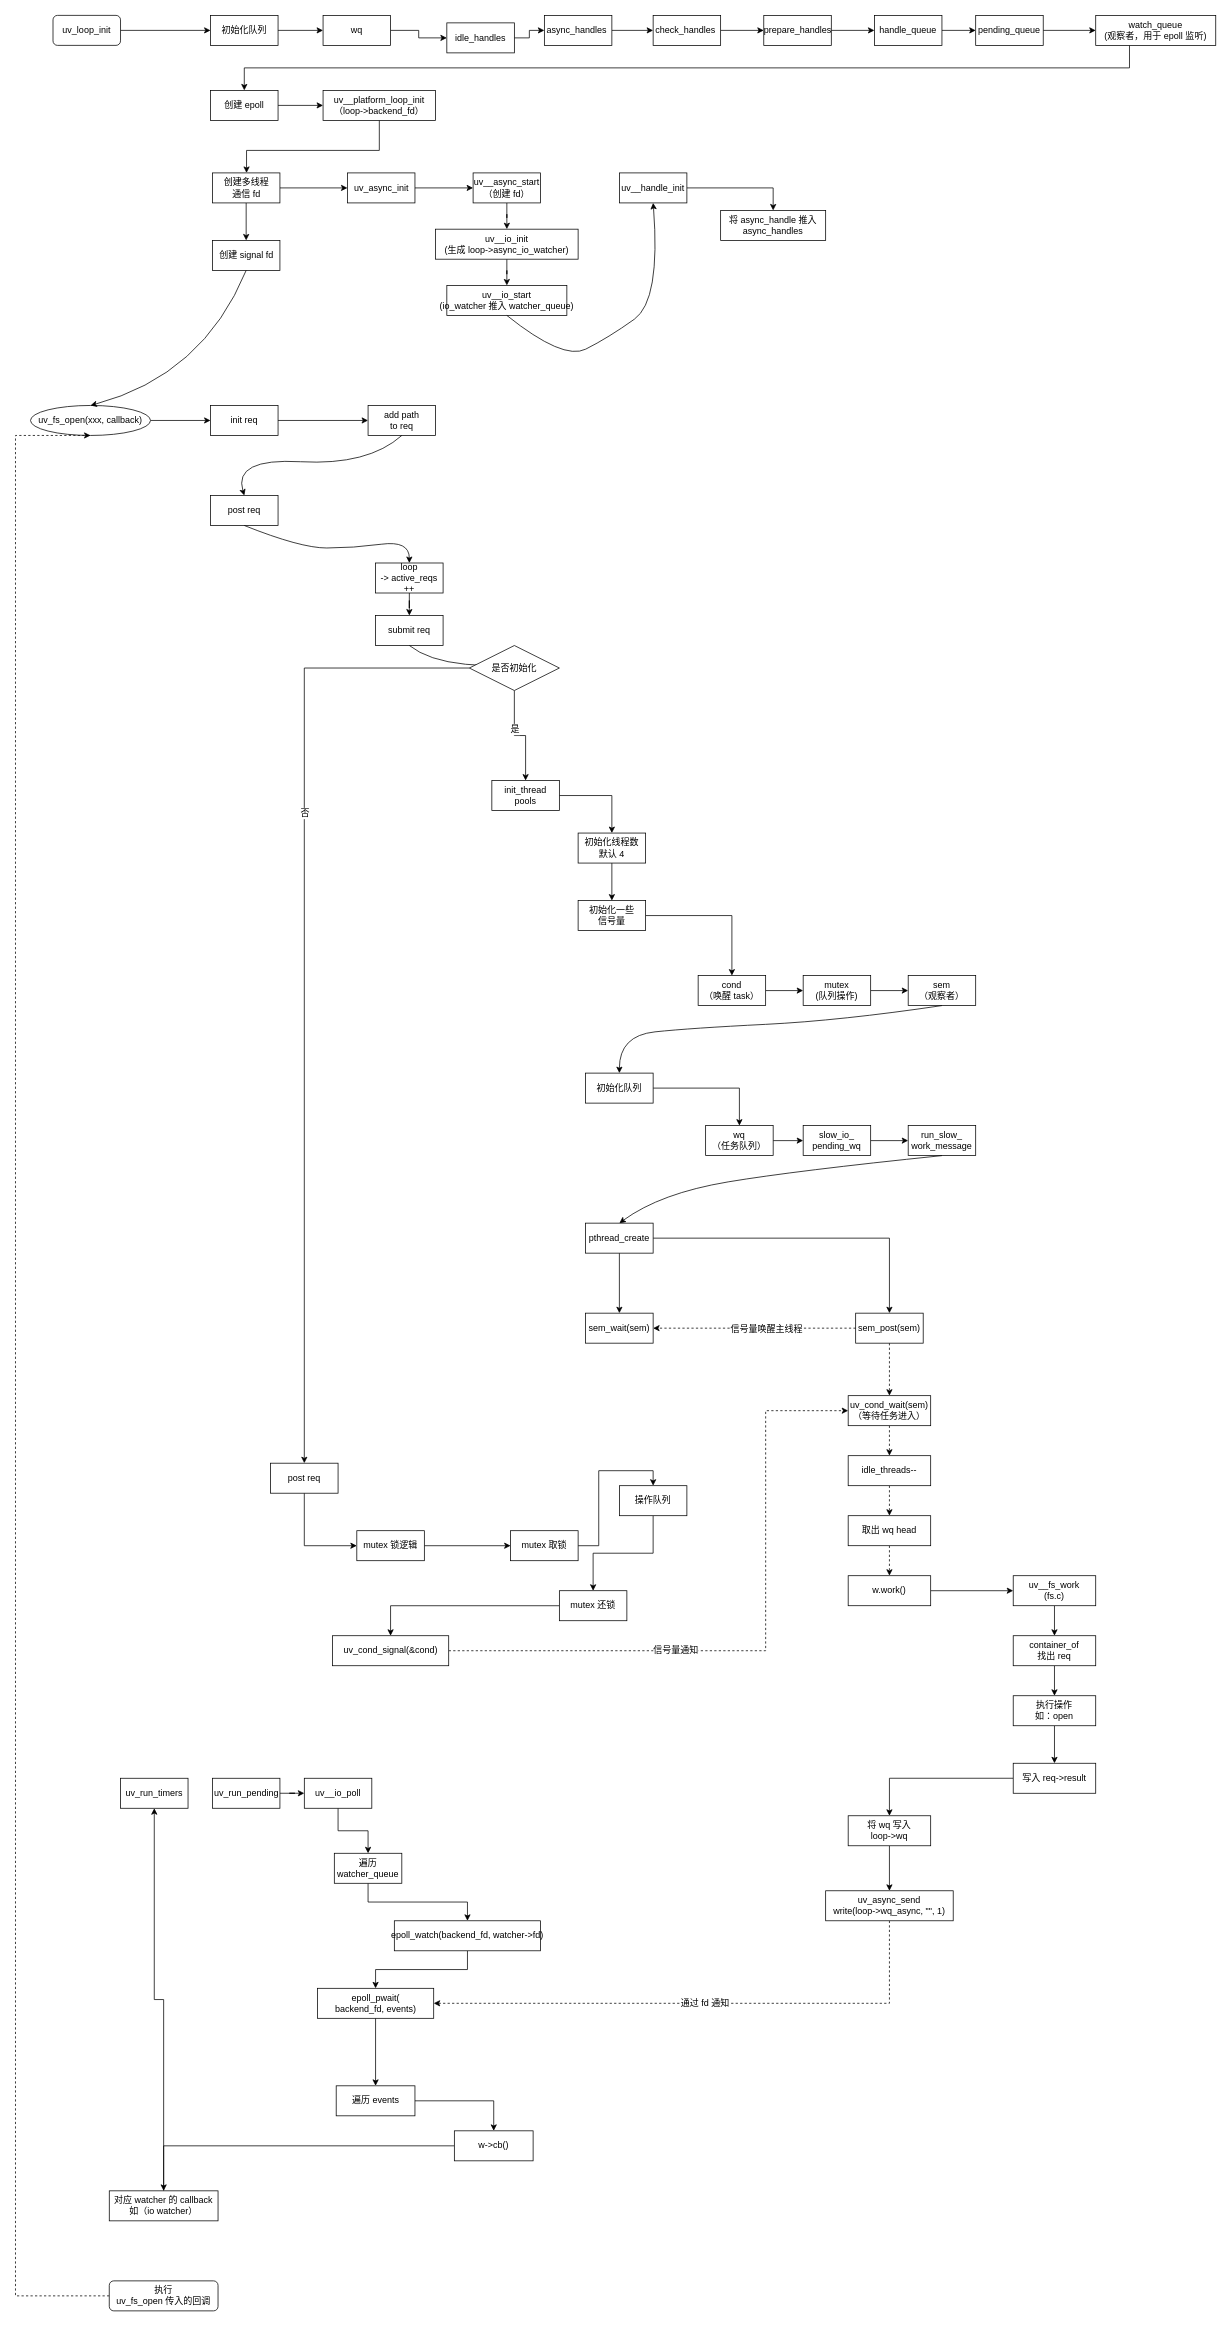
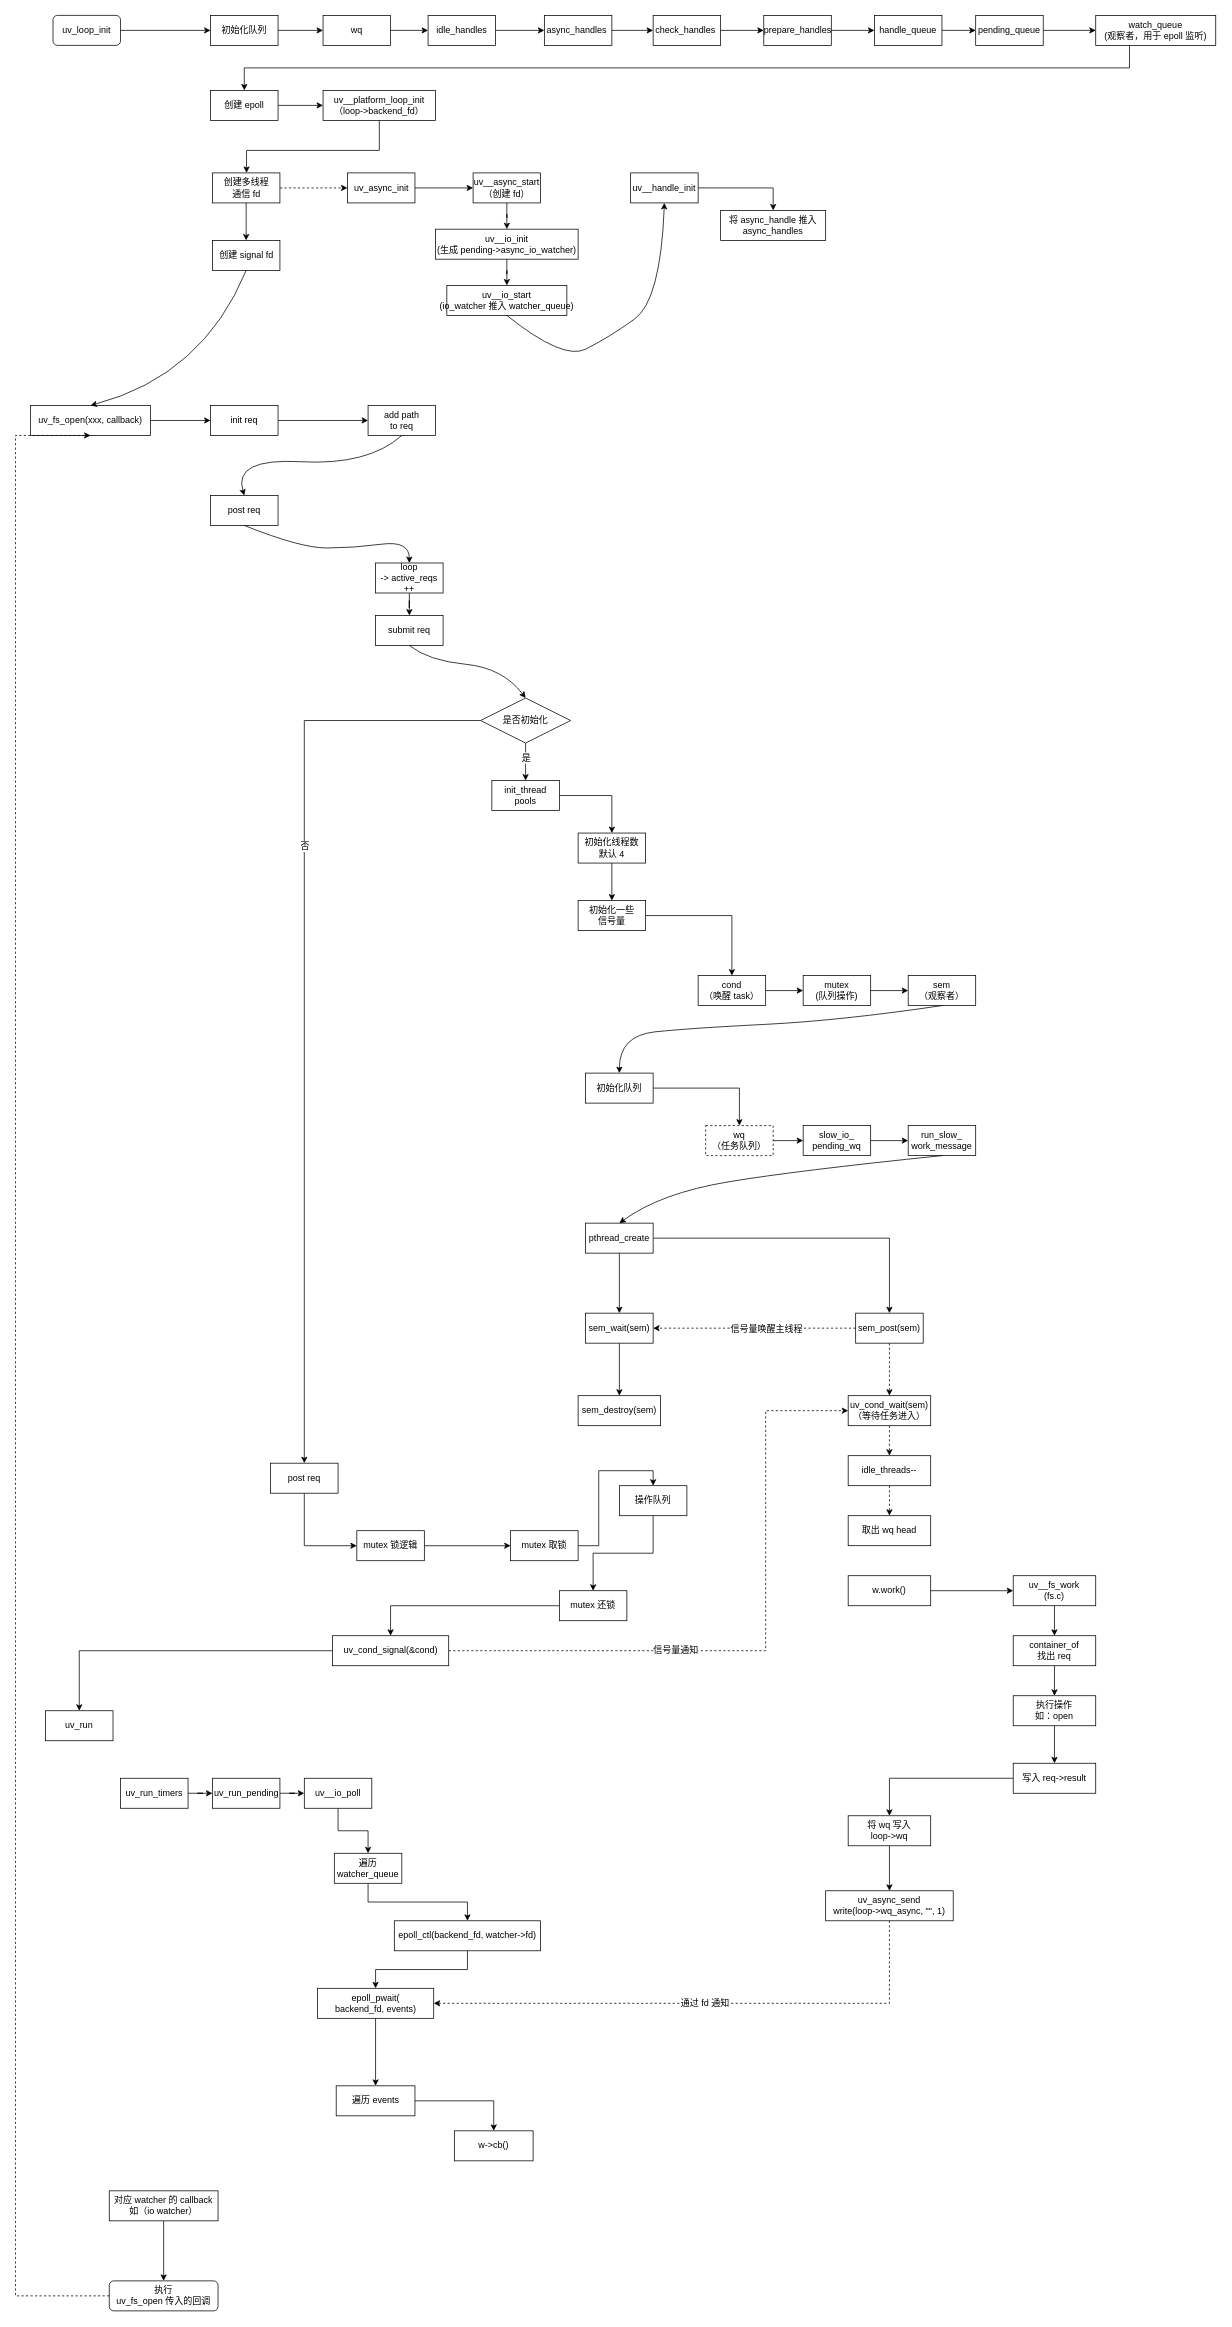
- <mxCell id="93" value="idle_handles" style="rounded=0;whiteSpace=wrap;html=1;" vertex="1" parent="1"><mxGeometry x="595" y="30" width="90" height="40" as="geometry" /></mxCell>
+ <mxCell id="93" value="idle_handles" style="rounded=0;whiteSpace=wrap;html=1;" vertex="1" parent="1"><mxGeometry x="570" y="20" width="90" height="40" as="geometry" /></mxCell>
- <mxCell id="106" style="edgeStyle=orthogonalEdgeStyle;rounded=0;orthogonalLoop=1;jettySize=auto;html=1;" edge="1" parent="1" source="108" target="110"><mxGeometry relative="1" as="geometry" /></mxCell>
+ <mxCell id="106" style="edgeStyle=orthogonalEdgeStyle;rounded=0;orthogonalLoop=1;jettySize=auto;html=1;dashed=1;" edge="1" parent="1" source="108" target="110"><mxGeometry relative="1" as="geometry" /></mxCell>
- <mxCell id="127" value="uv__handle_init" style="rounded=0;whiteSpace=wrap;html=1;" vertex="1" parent="1"><mxGeometry x="825" y="230" width="90" height="40" as="geometry" /></mxCell>
+ <mxCell id="127" value="uv__handle_init" style="rounded=0;whiteSpace=wrap;html=1;" vertex="1" parent="1"><mxGeometry x="840" y="230" width="90" height="40" as="geometry" /></mxCell>
- <mxCell id="125" value="&lt;span style=&quot;text-align: left&quot;&gt;&lt;span style=&quot;white-space: nowrap&quot;&gt;uv__io_init&lt;/span&gt;&lt;br&gt;&lt;span style=&quot;white-space: nowrap&quot;&gt;(生成 loop-&amp;gt;async_io_watcher&lt;/span&gt;&lt;span style=&quot;white-space: nowrap&quot;&gt;)&lt;/span&gt;&lt;br&gt;&lt;/span&gt;" style="rounded=0;whiteSpace=wrap;html=1;" vertex="1" parent="1"><mxGeometry x="580" y="305" width="190" height="40" as="geometry" /></mxCell>
+ <mxCell id="125" value="&lt;span style=&quot;text-align: left&quot;&gt;&lt;span style=&quot;white-space: nowrap&quot;&gt;uv__io_init&lt;/span&gt;&lt;br&gt;&lt;span style=&quot;white-space: nowrap&quot;&gt;(生成 pending-&amp;gt;async_io_watcher&lt;/span&gt;&lt;span style=&quot;white-space: nowrap&quot;&gt;)&lt;/span&gt;&lt;br&gt;&lt;/span&gt;" style="rounded=0;whiteSpace=wrap;html=1;" vertex="1" parent="1"><mxGeometry x="580" y="305" width="190" height="40" as="geometry" /></mxCell>
- <mxCell id="9" value="uv_fs_open(xxx, callback)" style="ellipse;whiteSpace=wrap;html=1;" vertex="1" parent="1"><mxGeometry x="40" y="540" width="160" height="40" as="geometry" /></mxCell>
+ <mxCell id="9" value="uv_fs_open(xxx, callback)" style="rounded=0;whiteSpace=wrap;html=1;" vertex="1" parent="1"><mxGeometry x="40" y="540" width="160" height="40" as="geometry" /></mxCell>
- <mxCell id="24" value="是否初始化" style="rhombus;whiteSpace=wrap;html=1;rounded=0;" vertex="1" parent="1"><mxGeometry x="625" y="860" width="120" height="60" as="geometry" /></mxCell>
+ <mxCell id="24" value="是否初始化" style="rhombus;whiteSpace=wrap;html=1;rounded=0;" vertex="1" parent="1"><mxGeometry x="640" y="930" width="120" height="60" as="geometry" /></mxCell>
- <mxCell id="40" value="wq&lt;br&gt;（任务队列）" style="rounded=0;whiteSpace=wrap;html=1;" vertex="1" parent="1"><mxGeometry x="940" y="1500" width="90" height="40" as="geometry" /></mxCell>
+ <mxCell id="40" value="wq&lt;br&gt;（任务队列）" style="rounded=0;whiteSpace=wrap;html=1;dashed=1;" vertex="1" parent="1"><mxGeometry x="940" y="1500" width="90" height="40" as="geometry" /></mxCell>
+ <mxCell id="50" style="edgeStyle=orthogonalEdgeStyle;rounded=0;orthogonalLoop=1;jettySize=auto;html=1;" edge="1" parent="1" source="51" target="52"><mxGeometry relative="1" as="geometry" /></mxCell>
+ <mxCell id="52" value="sem_destroy(sem)" style="rounded=0;whiteSpace=wrap;html=1;" vertex="1" parent="1"><mxGeometry x="770" y="1860" width="110" height="40" as="geometry" /></mxCell>
- <mxCell id="73" style="edgeStyle=orthogonalEdgeStyle;rounded=0;orthogonalLoop=1;jettySize=auto;html=1;dashed=1;" edge="1" parent="1" source="74" target="76"><mxGeometry relative="1" as="geometry" /></mxCell>
+ <mxCell id="69" style="edgeStyle=orthogonalEdgeStyle;rounded=0;orthogonalLoop=1;jettySize=auto;html=1;" edge="1" parent="1" source="70" target="115"><mxGeometry relative="1" as="geometry" /></mxCell>
+ <mxCell id="115" value="uv_run" style="rounded=0;whiteSpace=wrap;html=1;" vertex="1" parent="1"><mxGeometry x="60" y="2280" width="90" height="40" as="geometry" /></mxCell>
+ <mxCell id="116" style="edgeStyle=orthogonalEdgeStyle;rounded=0;orthogonalLoop=1;jettySize=auto;html=1;" edge="1" parent="1" source="117" target="119"><mxGeometry relative="1" as="geometry" /></mxCell>
- <mxCell id="134" value="&lt;span style=&quot;text-align: left ; white-space: nowrap&quot;&gt;epoll_watch(backend_fd, watcher-&amp;gt;fd)&lt;br&gt;&lt;/span&gt;" style="rounded=0;whiteSpace=wrap;html=1;" vertex="1" parent="1"><mxGeometry x="525" y="2560" width="195" height="40" as="geometry" /></mxCell>
+ <mxCell id="134" value="&lt;span style=&quot;text-align: left ; white-space: nowrap&quot;&gt;epoll_ctl(backend_fd, watcher-&amp;gt;fd)&lt;br&gt;&lt;/span&gt;" style="rounded=0;whiteSpace=wrap;html=1;" vertex="1" parent="1"><mxGeometry x="525" y="2560" width="195" height="40" as="geometry" /></mxCell>
- <mxCell id="141" style="edgeStyle=orthogonalEdgeStyle;rounded=0;orthogonalLoop=1;jettySize=auto;html=1;" edge="1" parent="1" source="142" target="117"><mxGeometry relative="1" as="geometry" /></mxCell>
+ <mxCell id="141" style="edgeStyle=orthogonalEdgeStyle;rounded=0;orthogonalLoop=1;jettySize=auto;html=1;" edge="1" parent="1" source="142" target="144"><mxGeometry relative="1" as="geometry" /></mxCell>
- <mxCell id="139" style="edgeStyle=orthogonalEdgeStyle;rounded=0;orthogonalLoop=1;jettySize=auto;html=1;" edge="1" parent="1" source="140" target="142"><mxGeometry relative="1" as="geometry" /></mxCell>
